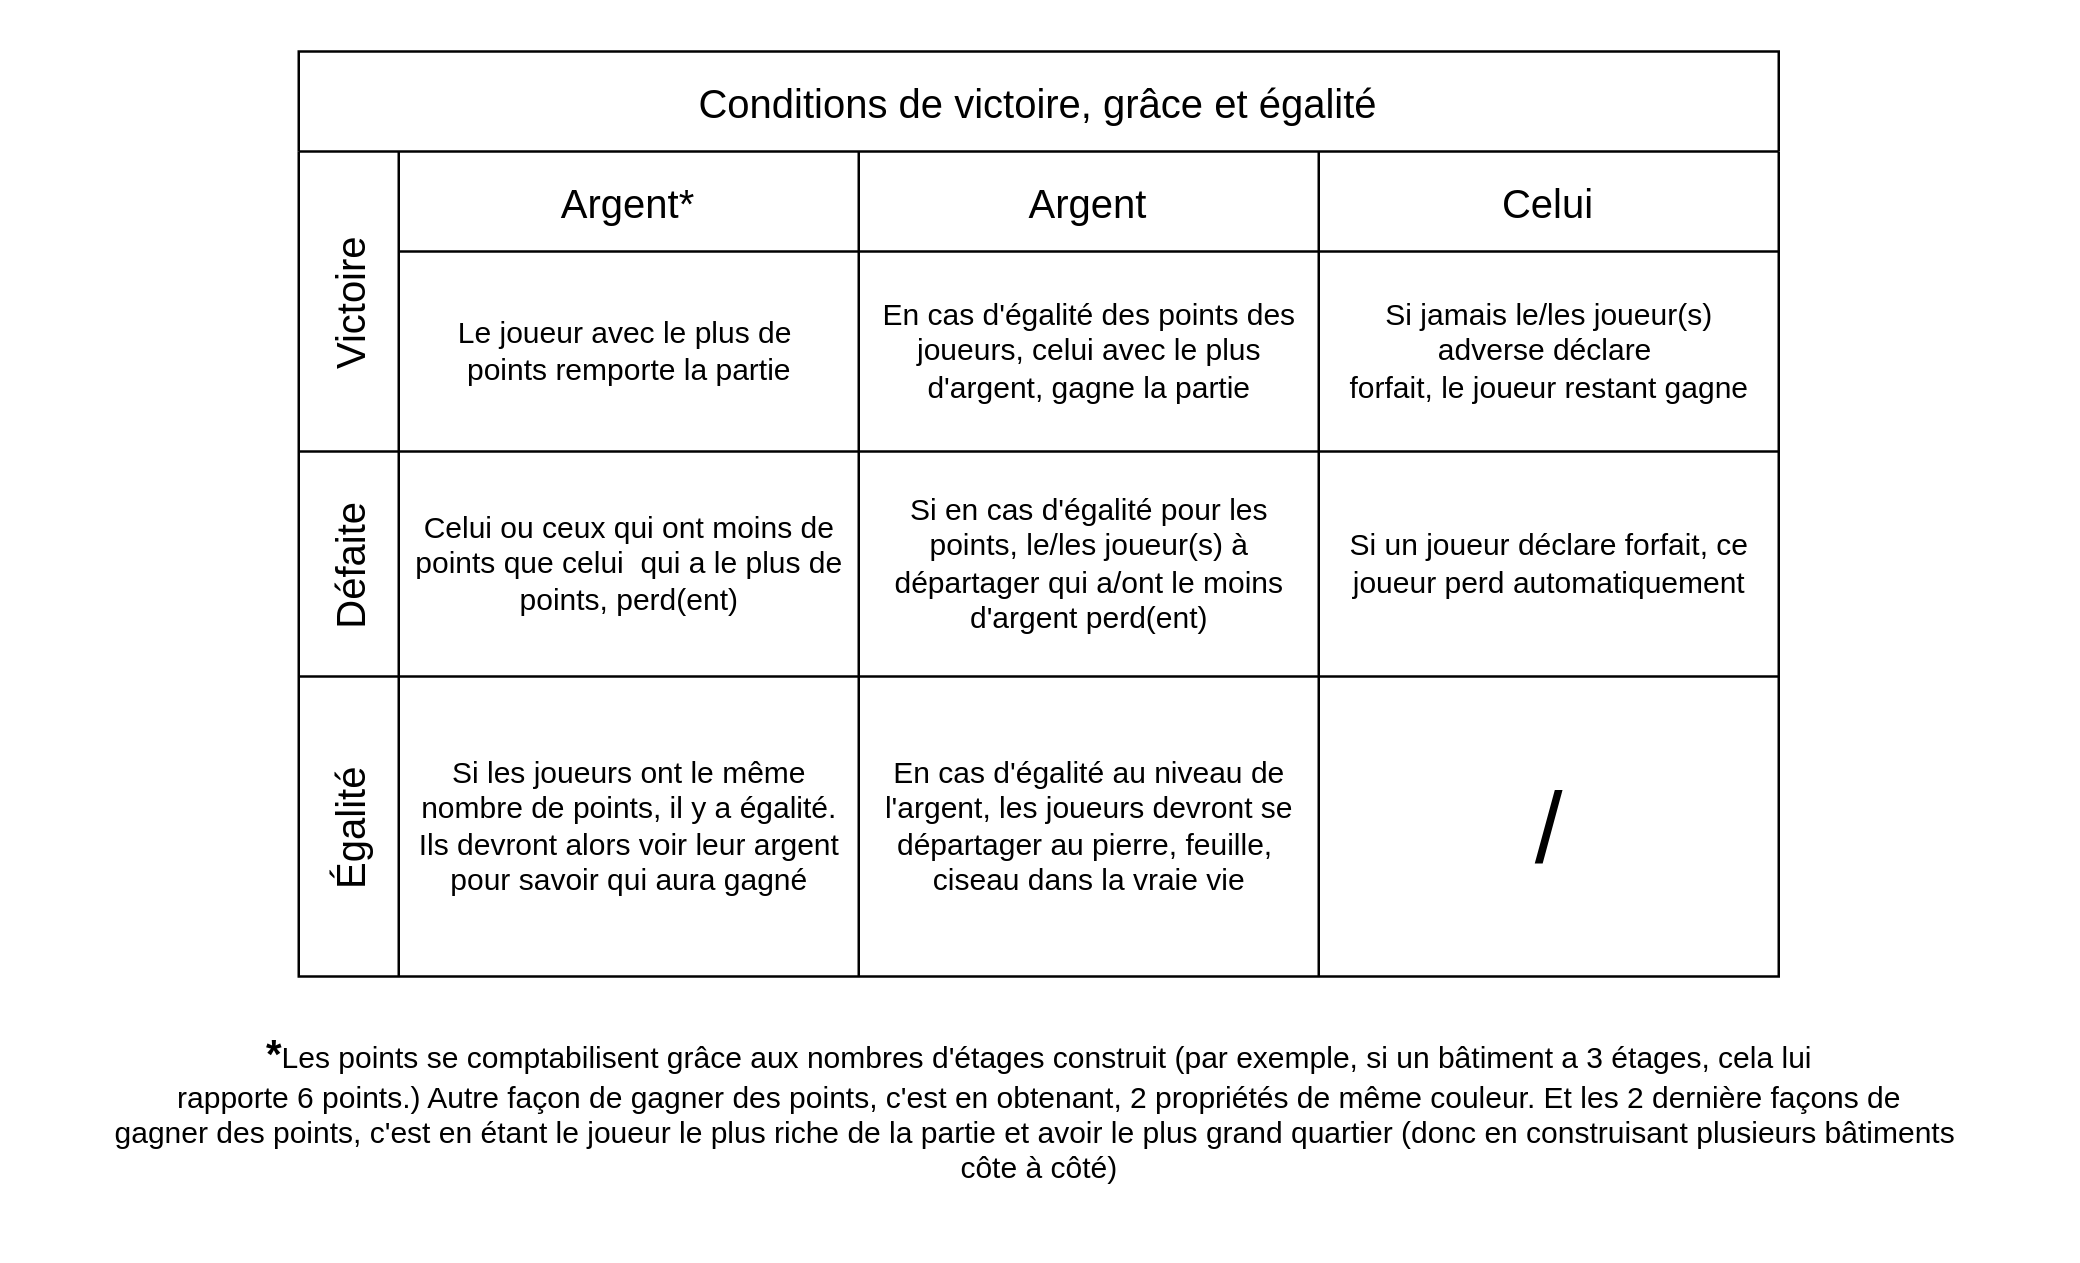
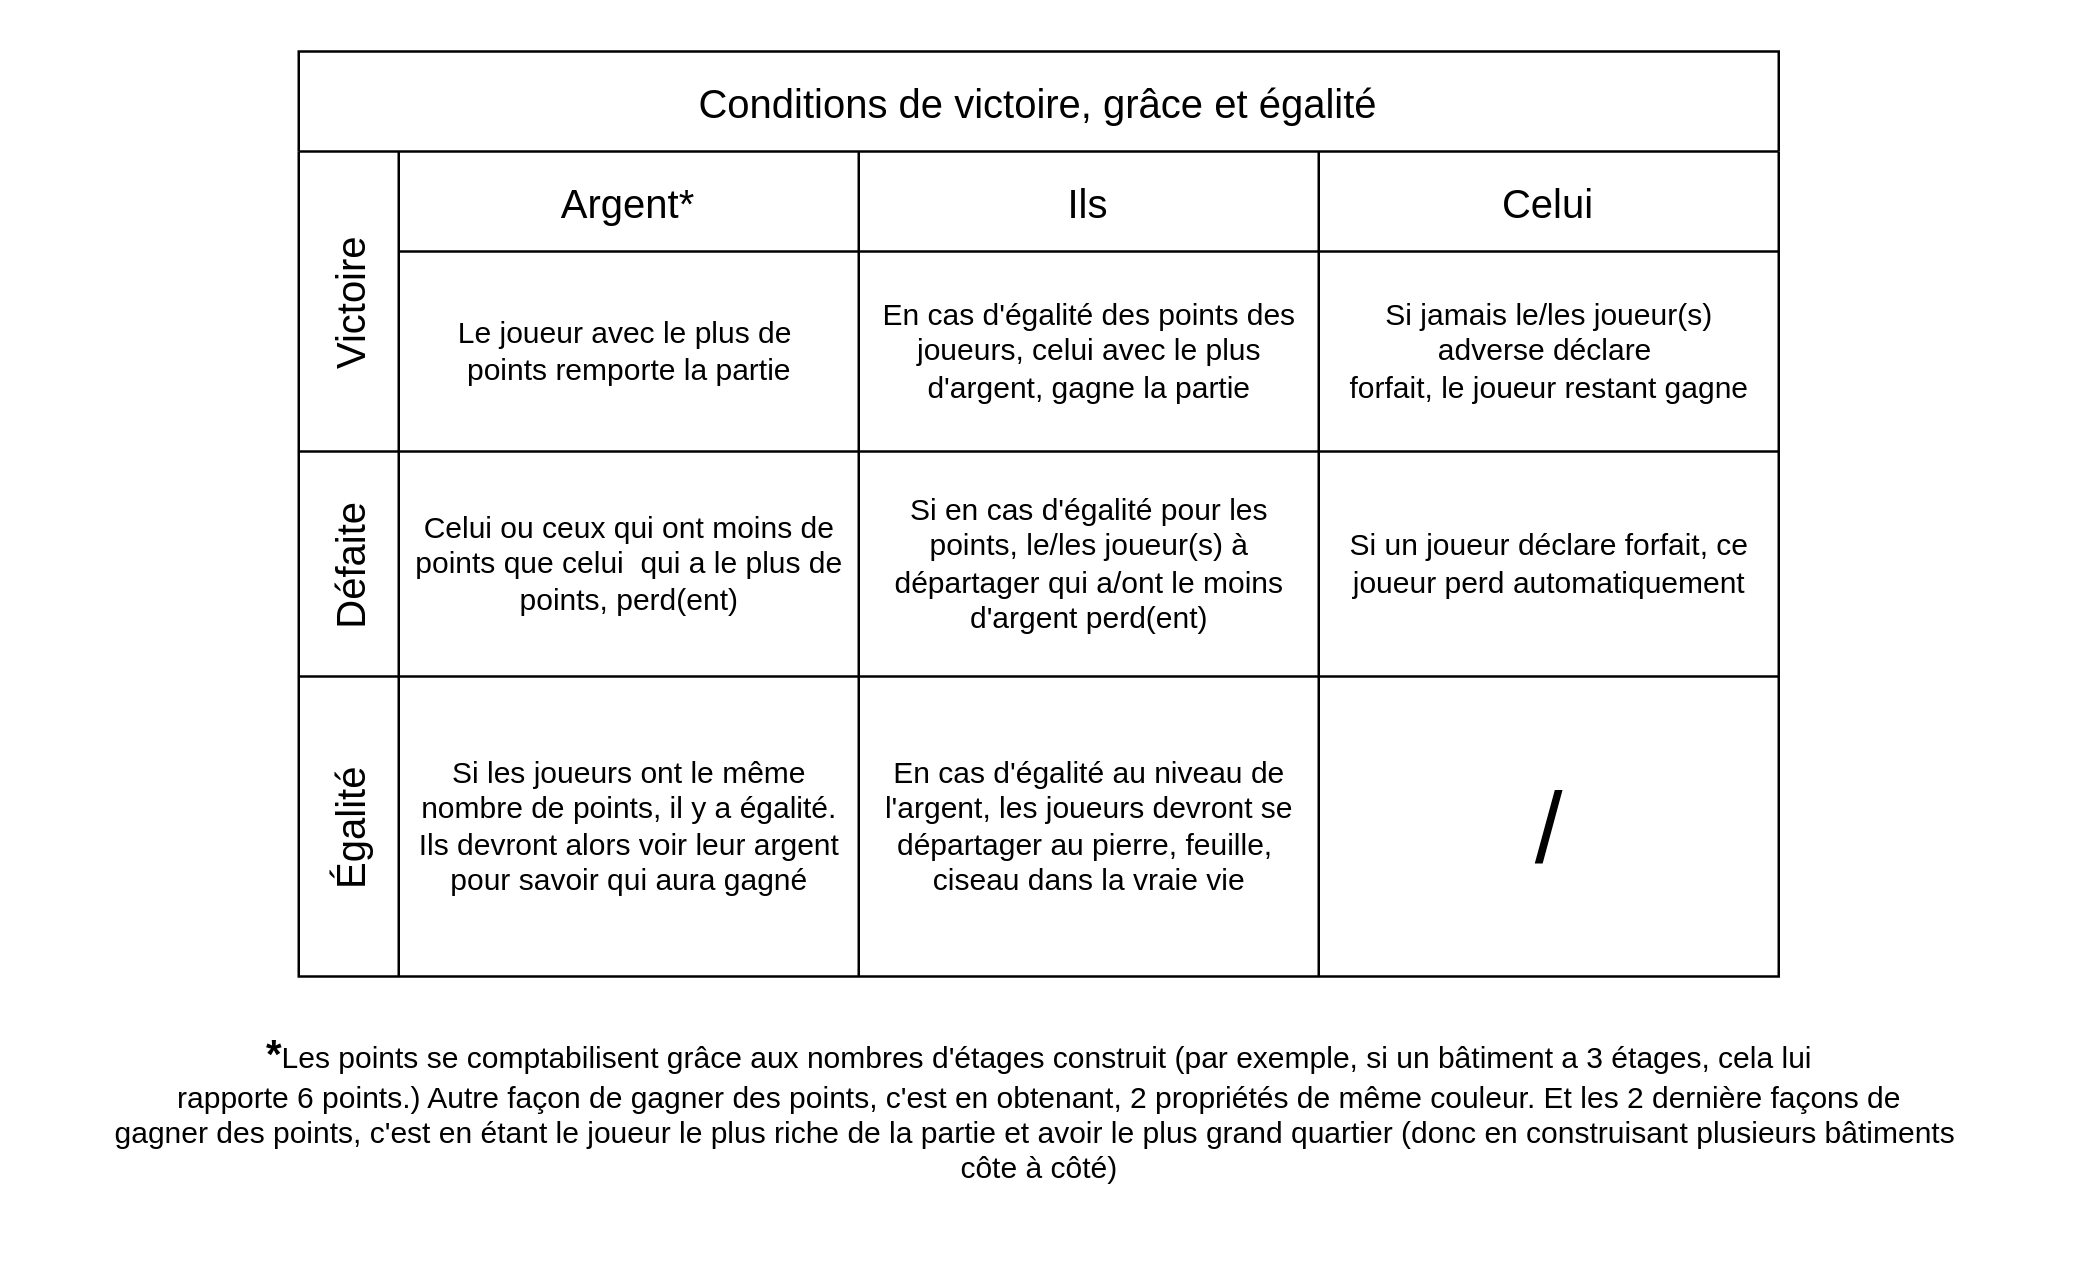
- <mxCell id="6" value="Argent" style="swimlane;swimlaneHead=0;swimlaneBody=0;fontStyle=0;strokeColor=inherit;connectable=0;fillColor=none;startSize=40;collapsible=0;recursiveResize=0;expand=0;fontSize=16;" vertex="1" parent="3"><mxGeometry x="224" width="184" height="120" as="geometry"><mxRectangle width="184" height="120" as="alternateBounds" /></mxGeometry></mxCell>
+ <mxCell id="6" value="Ils" style="swimlane;swimlaneHead=0;swimlaneBody=0;fontStyle=0;strokeColor=inherit;connectable=0;fillColor=none;startSize=40;collapsible=0;recursiveResize=0;expand=0;fontSize=16;" vertex="1" parent="3"><mxGeometry x="224" width="184" height="120" as="geometry"><mxRectangle width="184" height="120" as="alternateBounds" /></mxGeometry></mxCell>
